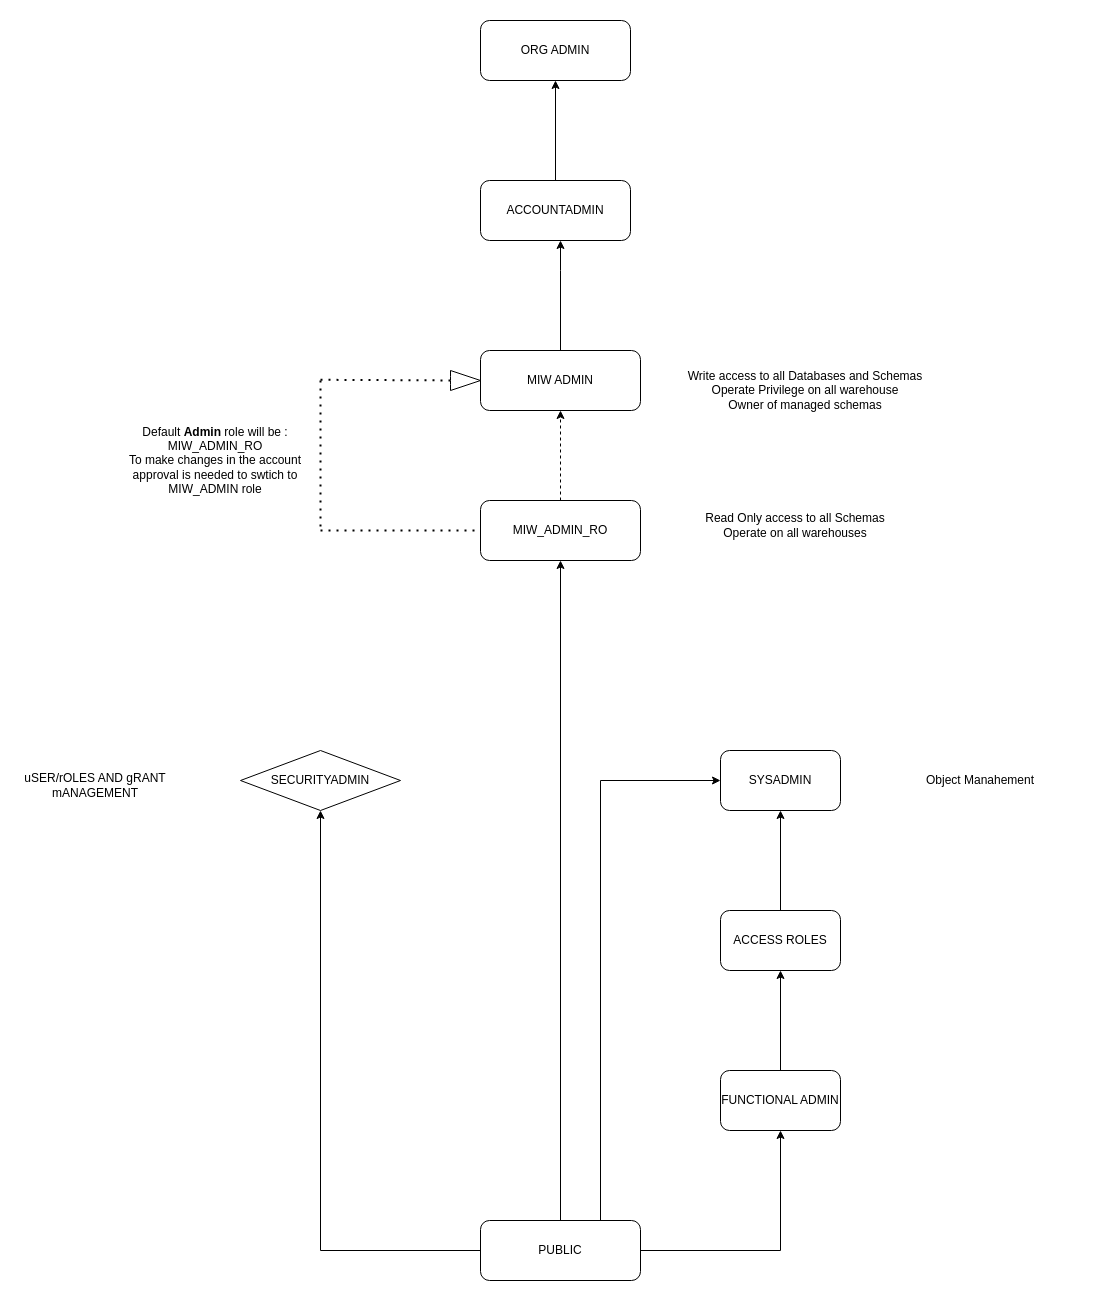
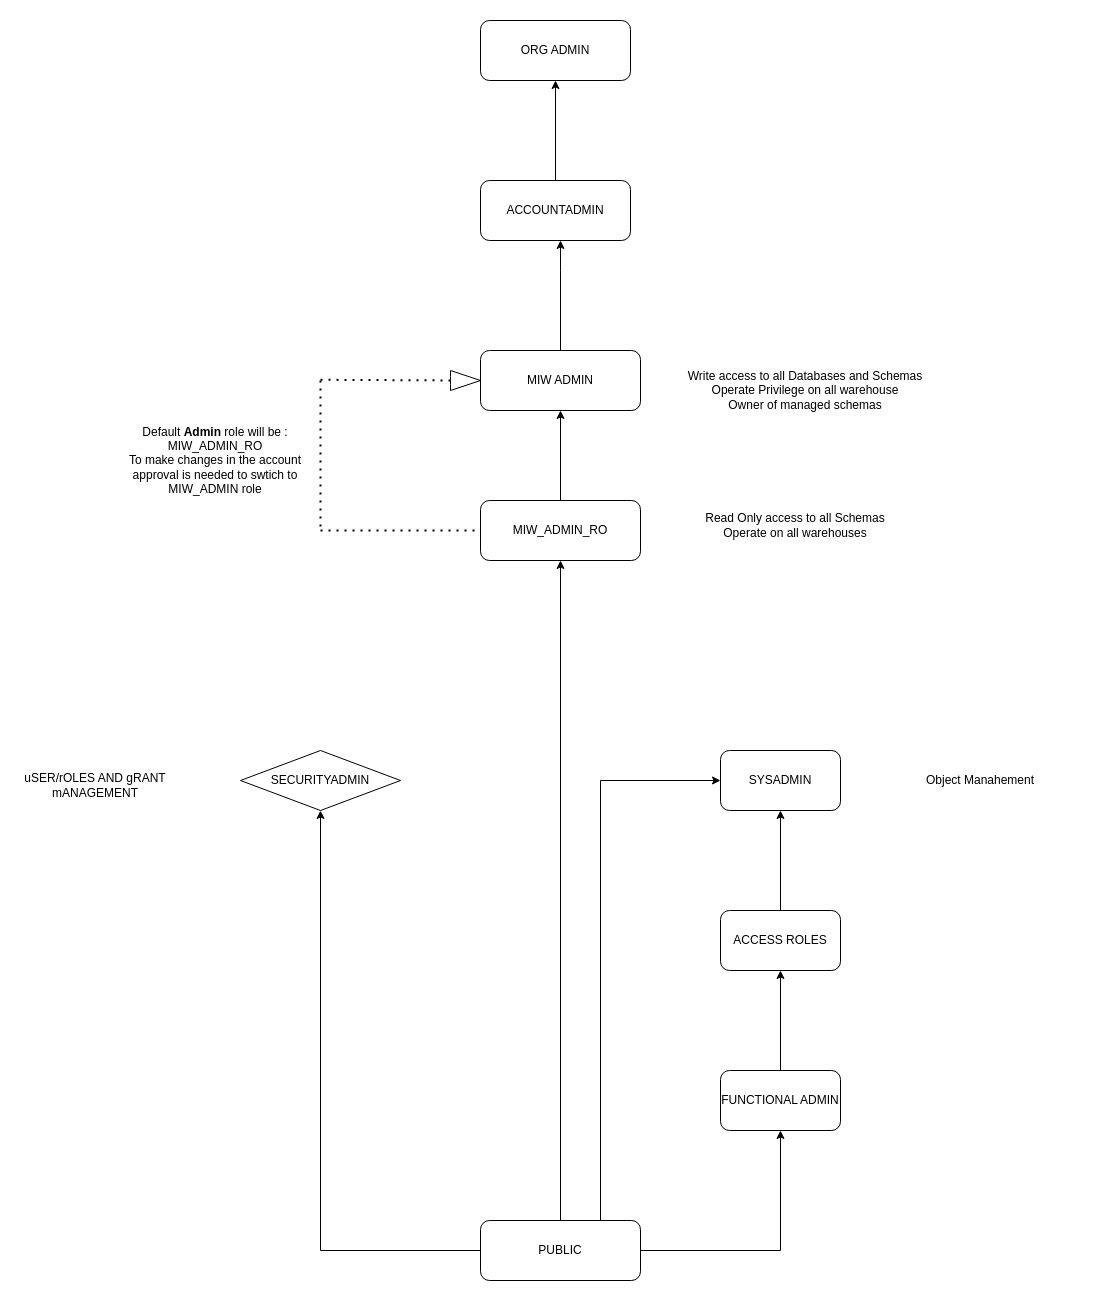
- <mxCell id="8" value="" style="edgeStyle=orthogonalEdgeStyle;rounded=0;orthogonalLoop=1;jettySize=auto;html=1;dashed=1;" edge="1" parent="1" source="9" target="11"><mxGeometry relative="1" as="geometry" /></mxCell>
+ <mxCell id="8" value="" style="edgeStyle=orthogonalEdgeStyle;rounded=0;orthogonalLoop=1;jettySize=auto;html=1;" edge="1" parent="1" source="9" target="11"><mxGeometry relative="1" as="geometry" /></mxCell>
